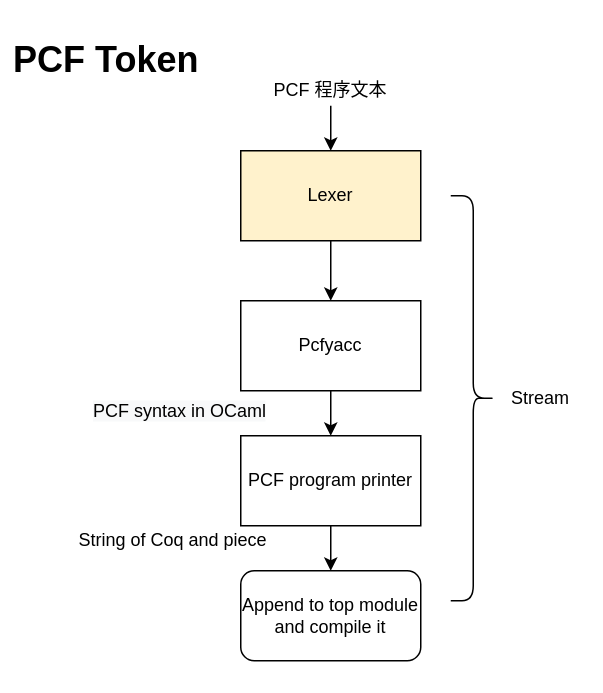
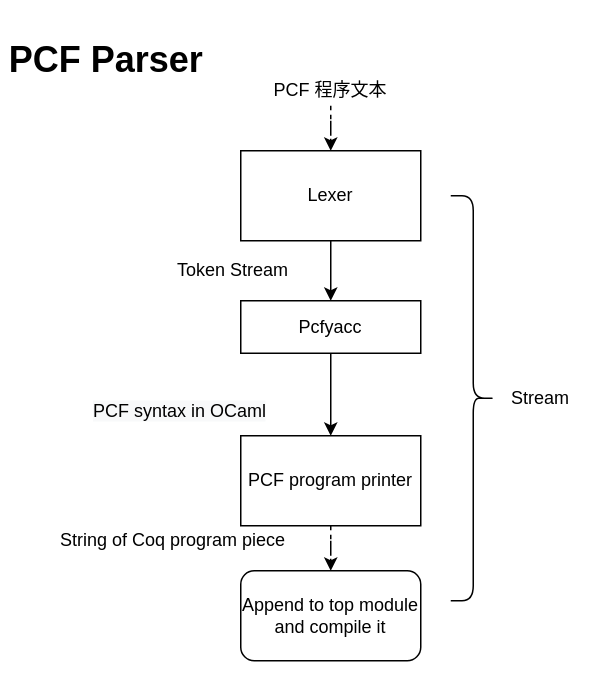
- <mxCell id="16" value="PCF Token" style="text;strokeColor=none;fillColor=none;html=1;fontSize=24;fontStyle=1;verticalAlign=middle;align=center;" parent="1" vertex="1"><mxGeometry x="20" y="20" width="100" height="40" as="geometry" /></mxCell>
+ <mxCell id="16" value="PCF Parser" style="text;strokeColor=none;fillColor=none;html=1;fontSize=24;fontStyle=1;verticalAlign=middle;align=center;" parent="1" vertex="1"><mxGeometry x="20" y="20" width="100" height="40" as="geometry" /></mxCell>
- <mxCell id="8" value="" style="edgeStyle=orthogonalEdgeStyle;rounded=0;orthogonalLoop=1;jettySize=auto;html=1;" parent="1" source="9" target="5" edge="1"><mxGeometry relative="1" as="geometry" /></mxCell>
+ <mxCell id="8" value="" style="edgeStyle=orthogonalEdgeStyle;rounded=0;orthogonalLoop=1;jettySize=auto;html=1;dashed=1;" parent="1" source="9" target="5" edge="1"><mxGeometry relative="1" as="geometry" /></mxCell>
- <mxCell id="5" value="Lexer" style="rounded=0;whiteSpace=wrap;html=1;fillColor=#fff2cc;" parent="1" vertex="1"><mxGeometry x="160" y="100" width="120" height="60" as="geometry" /></mxCell>
+ <mxCell id="5" value="Lexer" style="rounded=0;whiteSpace=wrap;html=1;" parent="1" vertex="1"><mxGeometry x="160" y="100" width="120" height="60" as="geometry" /></mxCell>
+ <mxCell id="10" value="Token Stream" style="text;html=1;strokeColor=none;fillColor=none;align=center;verticalAlign=middle;whiteSpace=wrap;rounded=0;" parent="1" vertex="1"><mxGeometry x="110" y="170" width="90" height="20" as="geometry" /></mxCell>
- <mxCell id="7" value="Pcfyacc" style="whiteSpace=wrap;html=1;rounded=0;" parent="1" vertex="1"><mxGeometry x="160" y="200" width="120" height="60" as="geometry" /></mxCell>
+ <mxCell id="7" value="Pcfyacc" style="whiteSpace=wrap;html=1;rounded=0;" parent="1" vertex="1"><mxGeometry x="160" y="200" width="120" height="35" as="geometry" /></mxCell>
- <mxCell id="2" value="" style="edgeStyle=orthogonalEdgeStyle;rounded=0;orthogonalLoop=1;jettySize=auto;html=1;" parent="1" source="3" target="12" edge="1"><mxGeometry relative="1" as="geometry" /></mxCell>
+ <mxCell id="2" value="" style="edgeStyle=orthogonalEdgeStyle;rounded=0;orthogonalLoop=1;jettySize=auto;html=1;dashed=1;" parent="1" source="3" target="12" edge="1"><mxGeometry relative="1" as="geometry" /></mxCell>
- <mxCell id="13" value="String of Coq and piece" style="text;html=1;strokeColor=none;fillColor=none;align=center;verticalAlign=middle;whiteSpace=wrap;rounded=0;" parent="1" vertex="1"><mxGeometry x="20" y="350" width="190" height="20" as="geometry" /></mxCell>
+ <mxCell id="13" value="String of Coq program piece" style="text;html=1;strokeColor=none;fillColor=none;align=center;verticalAlign=middle;whiteSpace=wrap;rounded=0;" parent="1" vertex="1"><mxGeometry x="20" y="350" width="190" height="20" as="geometry" /></mxCell>
